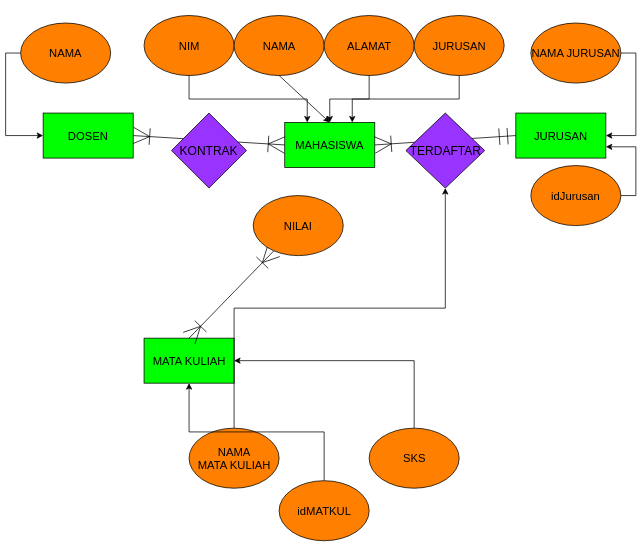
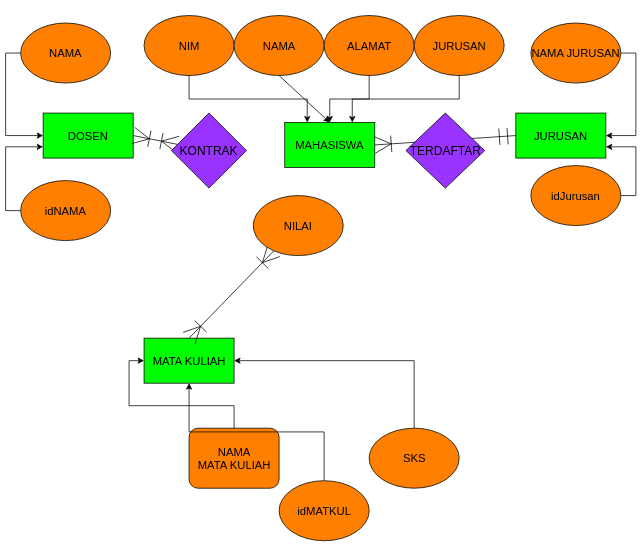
- <mxCell id="27" value="" style="fontSize=12;html=1;endArrow=ERoneToMany;startArrow=ERoneToMany;exitX=1;exitY=0.5;exitDx=0;exitDy=0;entryX=0;entryY=0.5;entryDx=0;entryDy=0;strokeWidth=1;endSize=20;startSize=20;" edge="1" parent="1" source="4" target="2"><mxGeometry width="100" height="100" relative="1" as="geometry"><mxPoint x="290" y="440" as="sourcePoint" /><mxPoint x="290" y="200" as="targetPoint" /></mxGeometry></mxCell>
+ <mxCell id="27" value="" style="fontSize=12;html=1;endArrow=ERoneToMany;startArrow=ERoneToMany;exitX=1;exitY=0.5;exitDx=0;exitDy=0;strokeWidth=1;endSize=20;startSize=20;" edge="1" parent="1" source="4" target="32"><mxGeometry width="100" height="100" relative="1" as="geometry"><mxPoint x="290" y="440" as="sourcePoint" /><mxPoint x="290" y="200" as="targetPoint" /></mxGeometry></mxCell>
+ <mxCell id="21" style="edgeStyle=orthogonalEdgeStyle;rounded=0;orthogonalLoop=1;jettySize=auto;html=1;exitX=0;exitY=0.5;exitDx=0;exitDy=0;entryX=0;entryY=0.75;entryDx=0;entryDy=0;fontSize=15;" edge="1" parent="1" source="22" target="4"><mxGeometry relative="1" as="geometry" /></mxCell>
+ <mxCell id="22" value="idNAMA" style="ellipse;whiteSpace=wrap;html=1;fontSize=15;fillColor=#FF8000;" vertex="1" parent="1"><mxGeometry x="20" y="240" width="120" height="80" as="geometry" /></mxCell>
- <mxCell id="17" style="edgeStyle=orthogonalEdgeStyle;rounded=0;orthogonalLoop=1;jettySize=auto;html=1;exitX=0.5;exitY=0;exitDx=0;exitDy=0;fontSize=15;" edge="1" parent="1" source="18" target="31"><mxGeometry relative="1" as="geometry" /></mxCell>
+ <mxCell id="17" style="edgeStyle=orthogonalEdgeStyle;rounded=0;orthogonalLoop=1;jettySize=auto;html=1;exitX=0.5;exitY=0;exitDx=0;exitDy=0;entryX=0;entryY=0.5;entryDx=0;entryDy=0;fontSize=15;" edge="1" parent="1" source="18" target="5"><mxGeometry relative="1" as="geometry" /></mxCell>
- <mxCell id="18" value="NAMA &lt;br style=&quot;font-size: 15px;&quot;&gt;MATA KULIAH" style="ellipse;whiteSpace=wrap;html=1;fontSize=15;fillColor=#FF8000;" vertex="1" parent="1"><mxGeometry x="244.5" y="570" width="120" height="80" as="geometry" /></mxCell>
+ <mxCell id="18" value="NAMA &lt;br style=&quot;font-size: 15px;&quot;&gt;MATA KULIAH" style="whiteSpace=wrap;html=1;fontSize=15;fillColor=#FF8000;rounded=1;" vertex="1" parent="1"><mxGeometry x="244.5" y="570" width="120" height="80" as="geometry" /></mxCell>
